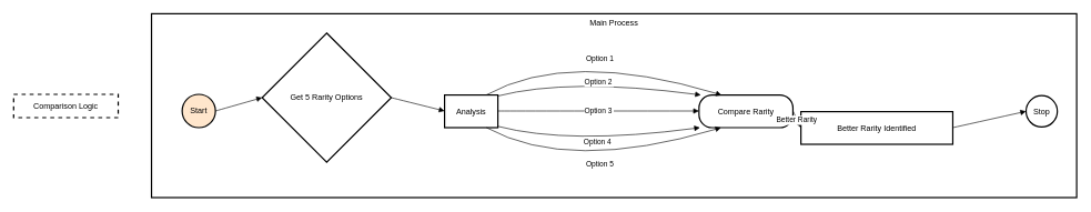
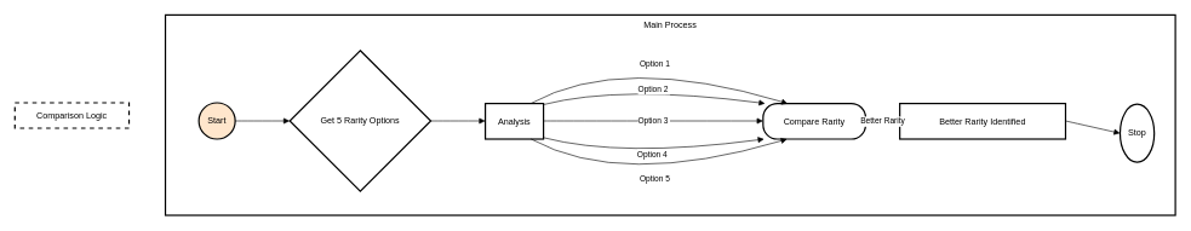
- <mxCell id="5" value="Get 5 Rarity Options" style="rhombus;strokeWidth=2;whiteSpace=wrap;" vertex="1" parent="3"><mxGeometry x="166" y="29" width="194" height="194" as="geometry" /></mxCell>
+ <mxCell id="5" value="Get 5 Rarity Options" style="rhombus;strokeWidth=2;whiteSpace=wrap;" vertex="1" parent="3"><mxGeometry x="171" y="49" width="194" height="194" as="geometry" /></mxCell>
- <mxCell id="9" value="Stop" style="ellipse;aspect=fixed;strokeWidth=2;whiteSpace=wrap;" vertex="1" parent="3"><mxGeometry x="1313" y="123" width="47" height="47" as="geometry" /></mxCell>
+ <mxCell id="9" value="Stop" style="ellipse;aspect=fixed;strokeWidth=2;whiteSpace=wrap;" vertex="1" parent="3"><mxGeometry x="1313" y="123" width="47" height="80" as="geometry" /></mxCell>
- <mxCell id="8" value="Better Rarity Identified" style="whiteSpace=wrap;strokeWidth=2;" vertex="1" parent="3"><mxGeometry x="975" y="147" width="228" height="49" as="geometry" /></mxCell>
+ <mxCell id="8" value="Better Rarity Identified" style="whiteSpace=wrap;strokeWidth=2;" vertex="1" parent="3"><mxGeometry x="1010" y="122" width="228" height="49" as="geometry" /></mxCell>
